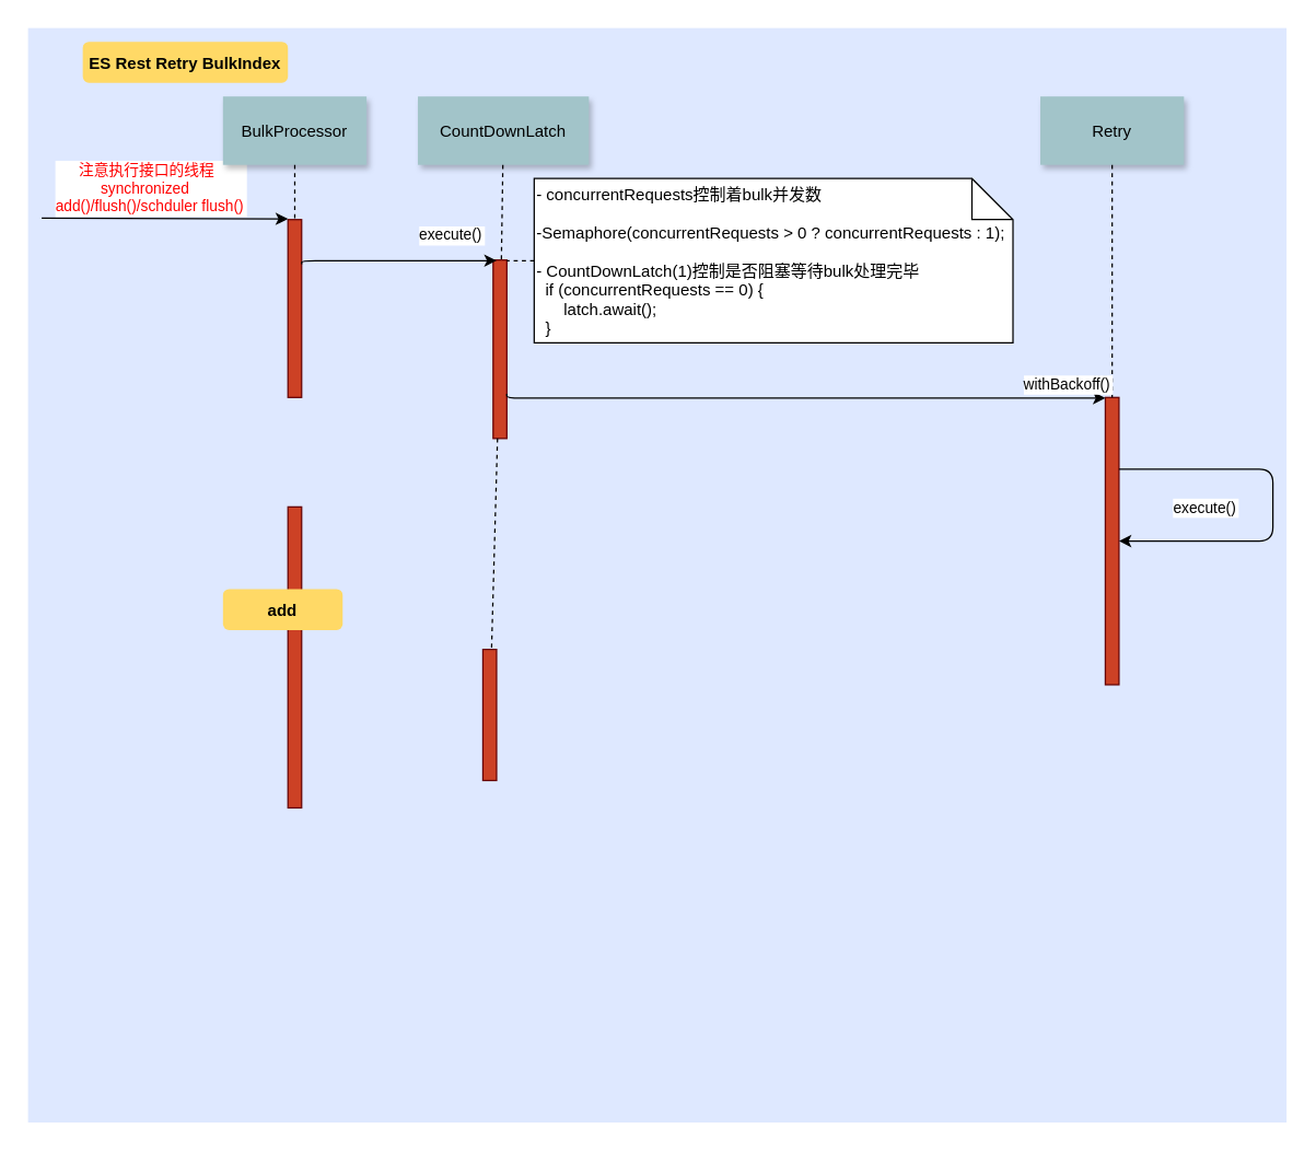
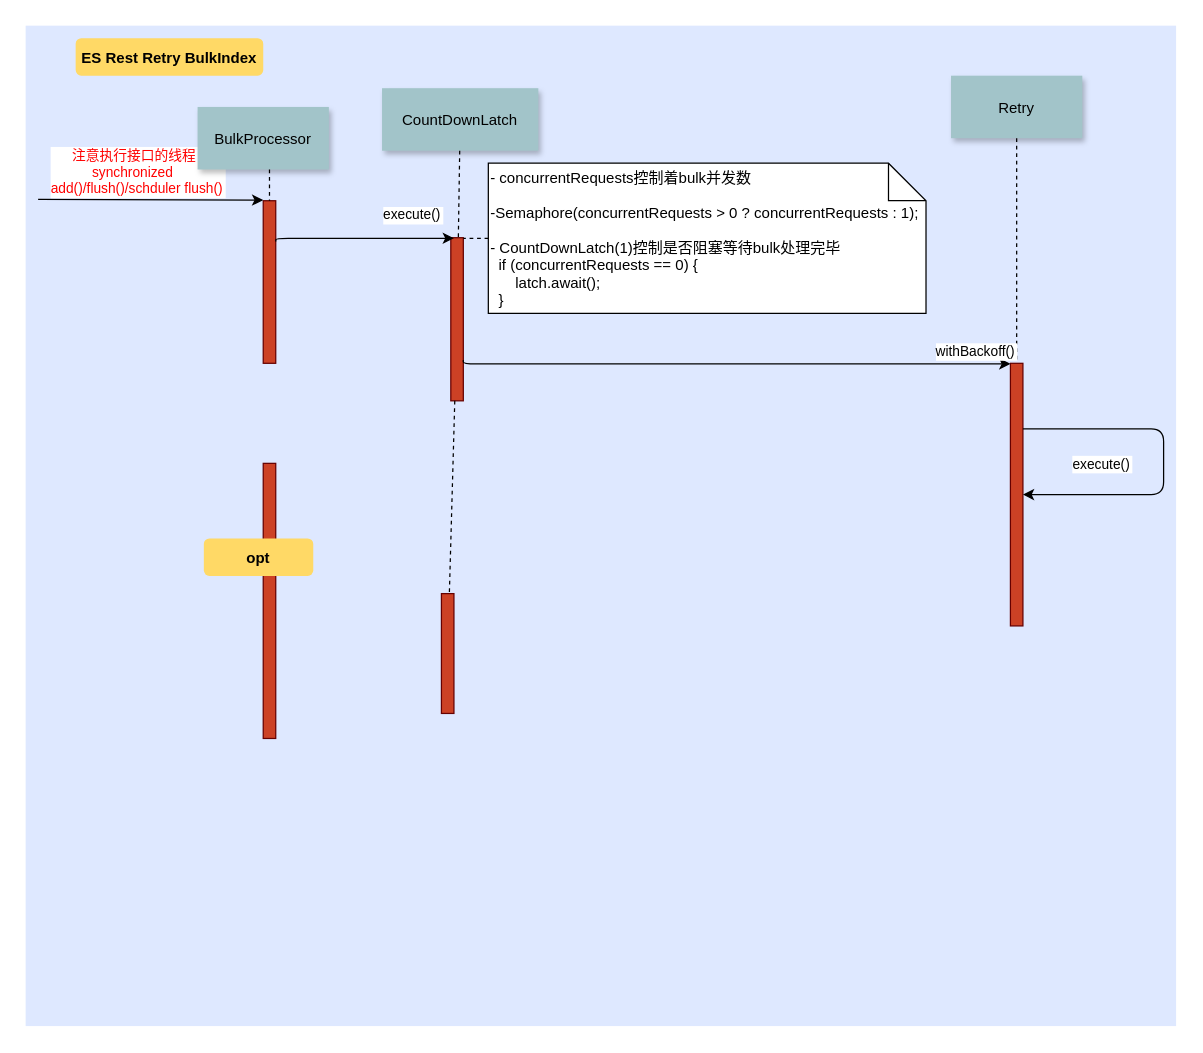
- <mxCell id="5" value="BulkProcessor" style="shadow=1;fillColor=#A2C4C9;strokeColor=none" parent="1" vertex="1"><mxGeometry x="162.5" y="70" width="105" height="50" as="geometry" /></mxCell>
+ <mxCell id="5" value="BulkProcessor" style="shadow=1;fillColor=#A2C4C9;strokeColor=none" parent="1" vertex="1"><mxGeometry x="157.5" y="85" width="105" height="50" as="geometry" /></mxCell>
- <mxCell id="10" value="Retry" style="shadow=1;fillColor=#A2C4C9;strokeColor=none" parent="1" vertex="1"><mxGeometry x="760" y="70" width="105" height="50" as="geometry" /></mxCell>
+ <mxCell id="10" value="Retry" style="shadow=1;fillColor=#A2C4C9;strokeColor=none" parent="1" vertex="1"><mxGeometry x="760" y="60" width="105" height="50" as="geometry" /></mxCell>
- <mxCell id="19" value="add" style="rounded=1;fontStyle=1;fillColor=#FFD966;strokeColor=none" parent="1" vertex="1"><mxGeometry x="162.5" y="430" width="87.5" height="30" as="geometry" /></mxCell>
+ <mxCell id="19" value="opt" style="rounded=1;fontStyle=1;fillColor=#FFD966;strokeColor=none" parent="1" vertex="1"><mxGeometry x="162.5" y="430" width="87.5" height="30" as="geometry" /></mxCell>
